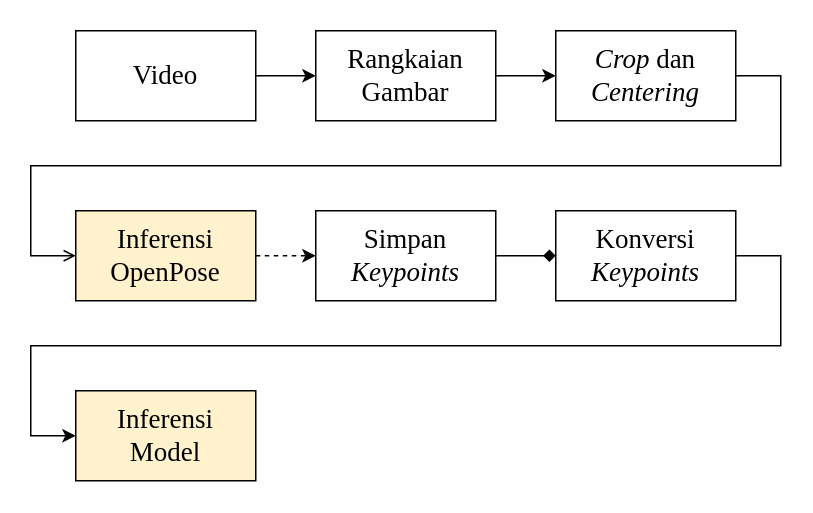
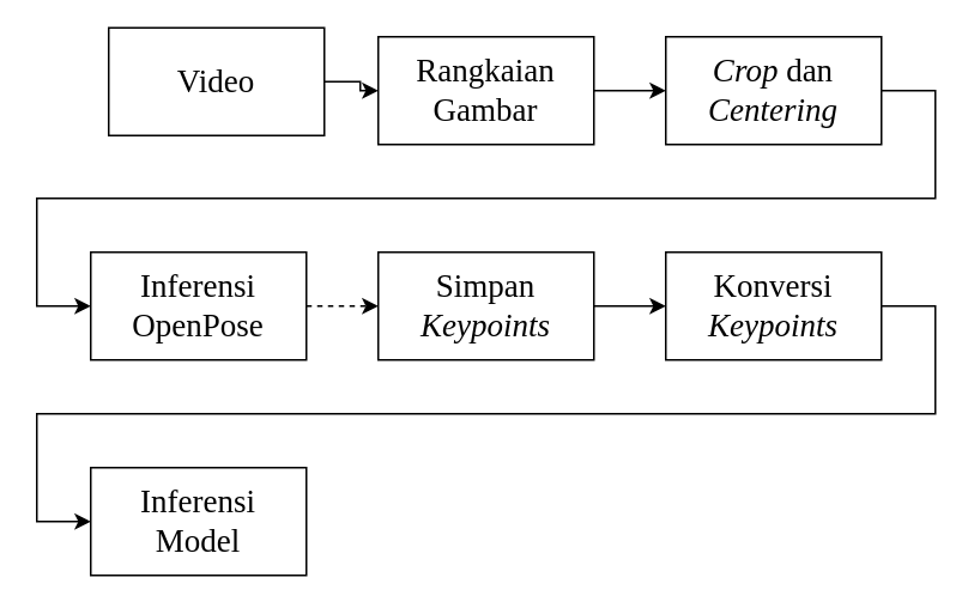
- <mxCell id="3" value="Video" style="rounded=0;whiteSpace=wrap;html=1;fontFamily=Times New Roman;fontSize=18;" vertex="1" parent="1"><mxGeometry y="20" width="120" height="60" as="geometry" x="50" /></mxCell>
+ <mxCell id="3" value="Video" style="rounded=0;whiteSpace=wrap;html=1;fontFamily=Times New Roman;fontSize=18;" vertex="1" parent="1"><mxGeometry x="60" y="15" width="120" height="60" as="geometry" /></mxCell>
- <mxCell id="6" style="edgeStyle=orthogonalEdgeStyle;rounded=0;orthogonalLoop=1;jettySize=auto;html=1;entryX=0;entryY=0.5;entryDx=0;entryDy=0;fontFamily=Times New Roman;fontSize=18;endArrow=open;" edge="1" parent="1" source="7" target="11"><mxGeometry relative="1" as="geometry"><Array as="points"><mxPoint x="520" y="50" /><mxPoint x="520" y="110" /><mxPoint x="20" y="110" /><mxPoint x="20" y="170" /></Array></mxGeometry></mxCell>
+ <mxCell id="6" style="edgeStyle=orthogonalEdgeStyle;rounded=0;orthogonalLoop=1;jettySize=auto;html=1;entryX=0;entryY=0.5;entryDx=0;entryDy=0;fontFamily=Times New Roman;fontSize=18;" edge="1" parent="1" source="7" target="11"><mxGeometry relative="1" as="geometry"><Array as="points"><mxPoint x="520" y="50" /><mxPoint x="520" y="110" /><mxPoint x="20" y="110" /><mxPoint x="20" y="170" /></Array></mxGeometry></mxCell>
- <mxCell id="11" value="Inferensi OpenPose" style="rounded=0;whiteSpace=wrap;html=1;fontFamily=Times New Roman;fontSize=18;fillColor=#fff2cc;" vertex="1" parent="1"><mxGeometry y="140" width="120" height="60" as="geometry" x="50" /></mxCell>
+ <mxCell id="11" value="Inferensi OpenPose" style="rounded=0;whiteSpace=wrap;html=1;fontFamily=Times New Roman;fontSize=18;" vertex="1" parent="1"><mxGeometry y="140" width="120" height="60" as="geometry" x="50" /></mxCell>
- <mxCell id="12" style="edgeStyle=orthogonalEdgeStyle;rounded=0;orthogonalLoop=1;jettySize=auto;html=1;entryX=0;entryY=0.5;entryDx=0;entryDy=0;fontFamily=Times New Roman;fontSize=18;endArrow=diamond;" edge="1" parent="1" source="13" target="9"><mxGeometry relative="1" as="geometry" /></mxCell>
+ <mxCell id="12" style="edgeStyle=orthogonalEdgeStyle;rounded=0;orthogonalLoop=1;jettySize=auto;html=1;entryX=0;entryY=0.5;entryDx=0;entryDy=0;fontFamily=Times New Roman;fontSize=18;" edge="1" parent="1" source="13" target="9"><mxGeometry relative="1" as="geometry" /></mxCell>
- <mxCell id="14" value="&lt;div&gt;Inferensi&lt;/div&gt;&lt;div&gt;Model&lt;/div&gt;" style="rounded=0;whiteSpace=wrap;html=1;fontFamily=Times New Roman;fontSize=18;fillColor=#fff2cc;" vertex="1" parent="1"><mxGeometry y="260" width="120" height="60" as="geometry" x="50" /></mxCell>
+ <mxCell id="14" value="&lt;div&gt;Inferensi&lt;/div&gt;&lt;div&gt;Model&lt;/div&gt;" style="rounded=0;whiteSpace=wrap;html=1;fontFamily=Times New Roman;fontSize=18;" vertex="1" parent="1"><mxGeometry y="260" width="120" height="60" as="geometry" x="50" /></mxCell>
